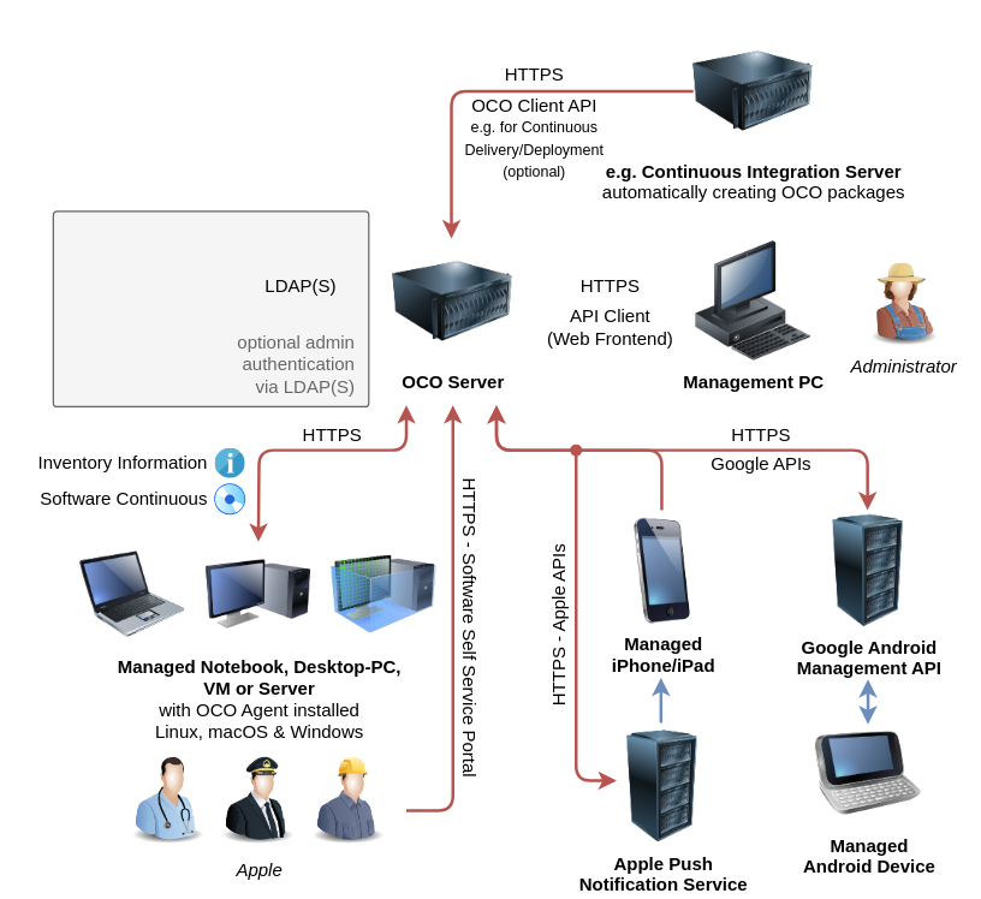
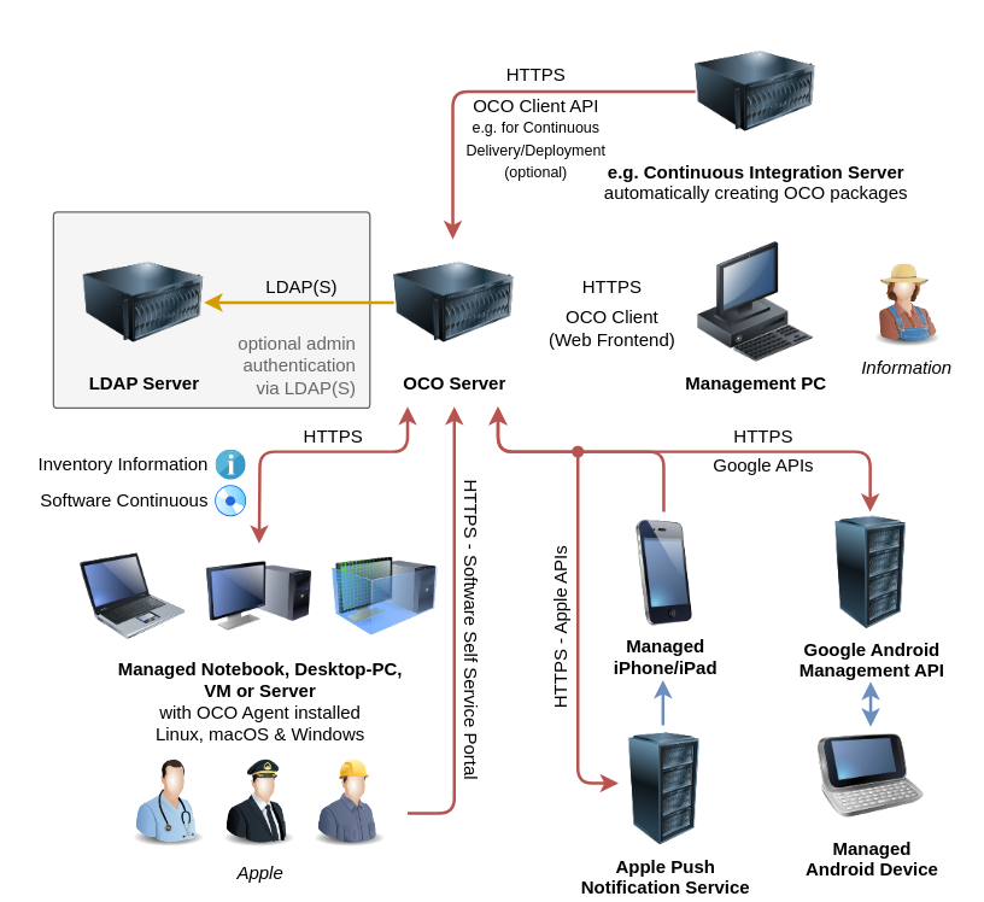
+ <mxCell id="15" value="&lt;b&gt;LDAP Server&lt;/b&gt;" style="image;html=1;image=img/lib/clip_art/computers/Server_128x128.png;labelBackgroundColor=none;" parent="1" vertex="1"><mxGeometry x="55" y="160" width="80" height="80" as="geometry" /></mxCell>
+ <mxCell id="16" value="" style="endArrow=classic;html=1;strokeWidth=2;fillColor=#ffe6cc;strokeColor=#d79b00;exitX=0;exitY=0.5;exitDx=0;exitDy=0;entryX=1;entryY=0.5;entryDx=0;entryDy=0;" parent="1" source="7" target="15" edge="1"><mxGeometry width="50" height="50" relative="1" as="geometry"><mxPoint x="261" y="200" as="sourcePoint" /><mxPoint x="151" y="200" as="targetPoint" /></mxGeometry></mxCell>
- <mxCell id="14" value="API Client&lt;div&gt;(Web Frontend)&lt;/div&gt;" style="text;html=1;strokeColor=none;fillColor=none;align=center;verticalAlign=middle;whiteSpace=wrap;rounded=0;labelBackgroundColor=#ffffff;" parent="1" vertex="1"><mxGeometry x="351" y="202" width="110" height="29" as="geometry" /></mxCell>
+ <mxCell id="14" value="OCO Client&lt;div&gt;(Web Frontend)&lt;/div&gt;" style="text;html=1;strokeColor=none;fillColor=none;align=center;verticalAlign=middle;whiteSpace=wrap;rounded=0;labelBackgroundColor=#ffffff;" parent="1" vertex="1"><mxGeometry x="351" y="202" width="110" height="29" as="geometry" /></mxCell>
- <mxCell id="9" value="&lt;i&gt;Administrator&lt;/i&gt;" style="image;html=1;image=img/lib/clip_art/people/Farmer_Woman_128x128.png;labelBackgroundColor=#ffffff;" parent="1" vertex="1"><mxGeometry x="571" y="170" width="60" height="60" as="geometry" /></mxCell>
+ <mxCell id="9" value="&lt;i&gt;Information&lt;/i&gt;" style="image;html=1;image=img/lib/clip_art/people/Farmer_Woman_128x128.png;labelBackgroundColor=#ffffff;" parent="1" vertex="1"><mxGeometry x="571" y="170" width="60" height="60" as="geometry" /></mxCell>
